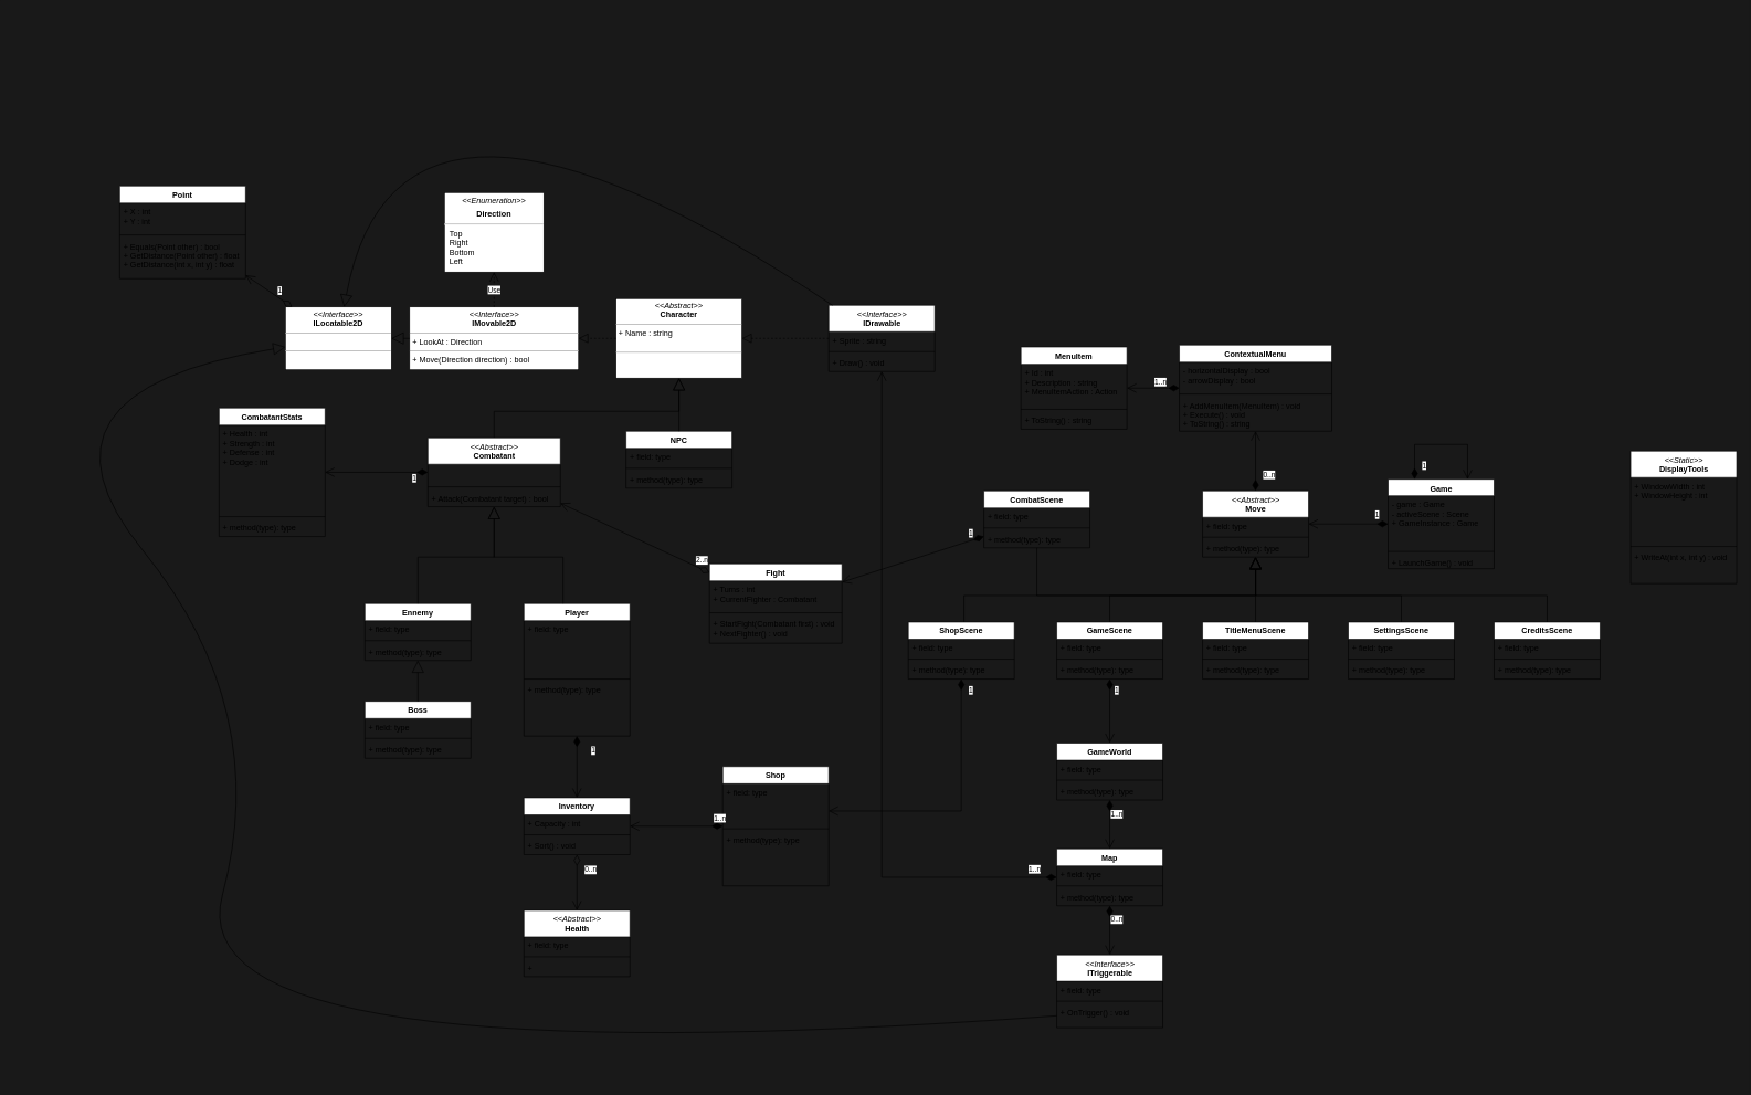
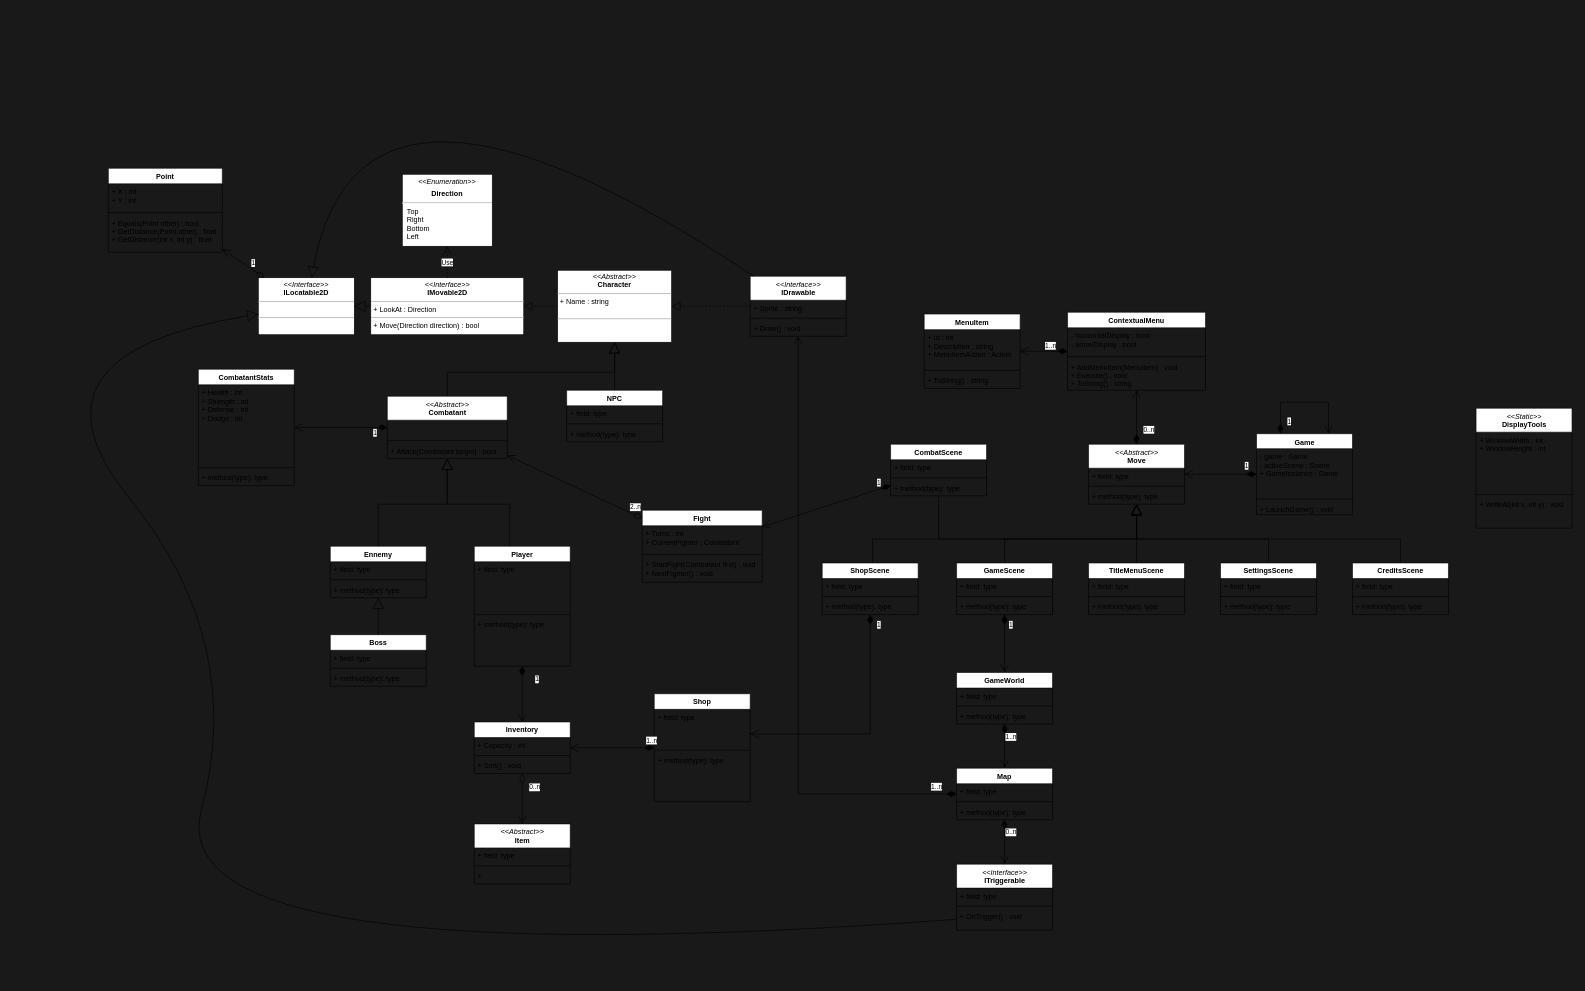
- <mxCell id="111" value="&lt;i&gt;&amp;lt;&amp;lt;Abstract&amp;gt;&amp;gt;&lt;br&gt;&lt;/i&gt;&lt;b&gt;Health&lt;/b&gt;" style="swimlane;fontStyle=0;align=center;verticalAlign=top;childLayout=stackLayout;horizontal=1;startSize=40;horizontalStack=0;resizeParent=1;resizeParentMax=0;resizeLast=0;collapsible=1;marginBottom=0;html=1;" parent="1" vertex="1"><mxGeometry x="790" y="1373" width="160" height="100" as="geometry" /></mxCell>
+ <mxCell id="111" value="&lt;i&gt;&amp;lt;&amp;lt;Abstract&amp;gt;&amp;gt;&lt;br&gt;&lt;/i&gt;&lt;b&gt;Item&lt;/b&gt;" style="swimlane;fontStyle=0;align=center;verticalAlign=top;childLayout=stackLayout;horizontal=1;startSize=40;horizontalStack=0;resizeParent=1;resizeParentMax=0;resizeLast=0;collapsible=1;marginBottom=0;html=1;" parent="1" vertex="1"><mxGeometry x="790" y="1373" width="160" height="100" as="geometry" /></mxCell>
